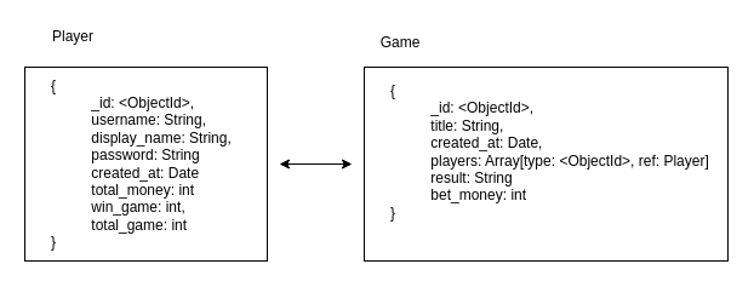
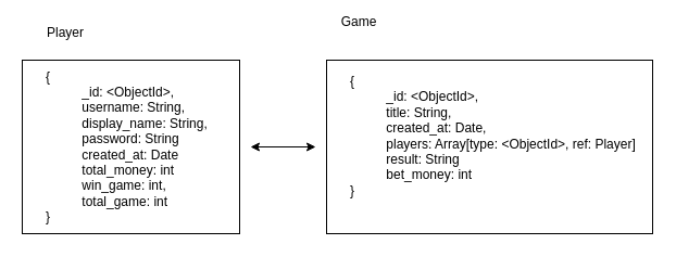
- <mxCell id="7" value="Game" style="text;html=1;strokeColor=none;fillColor=none;align=center;verticalAlign=middle;whiteSpace=wrap;rounded=0;" parent="1" vertex="1"><mxGeometry x="310" y="25" width="40" height="20" as="geometry" /></mxCell>
+ <mxCell id="7" value="Game" style="text;html=1;strokeColor=none;fillColor=none;align=center;verticalAlign=middle;whiteSpace=wrap;rounded=0;" parent="1" vertex="1"><mxGeometry x="310" y="10" width="40" height="20" as="geometry" /></mxCell>
